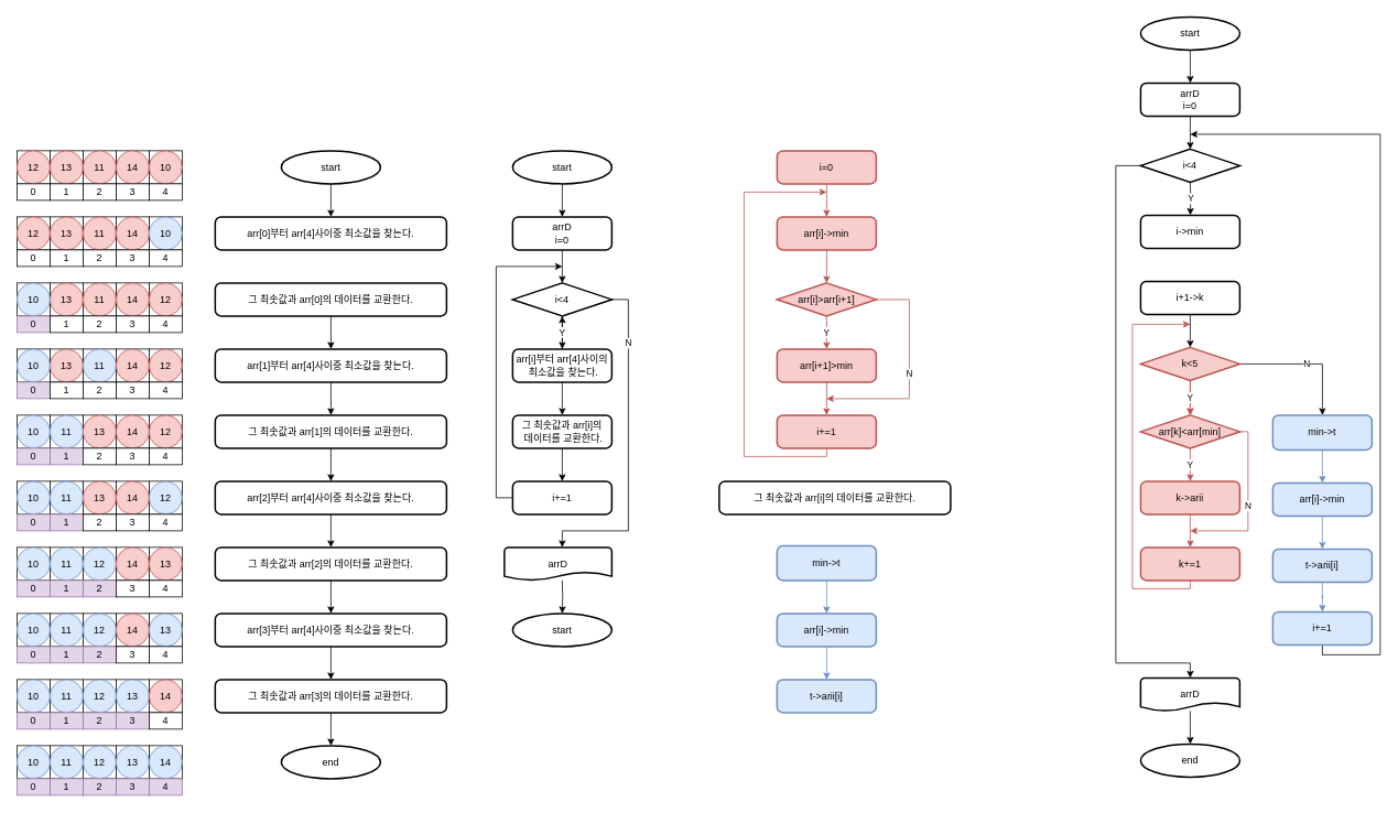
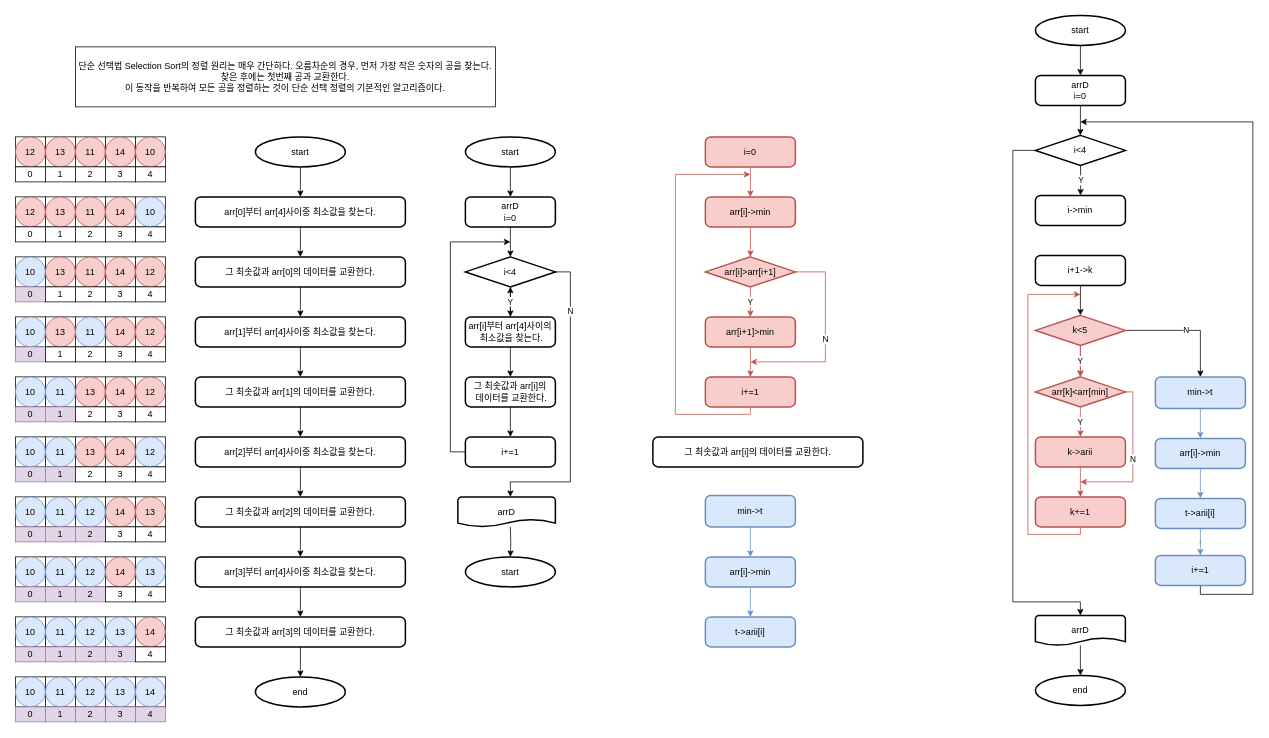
+ <mxCell id="17" value="단순 선택법 Selection Sort의 정렬 원리는 매우 간단하다. 오름차순의 경우, 먼저 가장 작은 숫자의 공을 찾는다. 찾은 후에는 첫번째 공과 교환한다.&lt;br&gt;이 동작을 반복하여 모든 공을 정렬하는 것이 단순 선택 정렬의 기본적인 알고리즘이다." style="rounded=0;whiteSpace=wrap;html=1;" parent="1" vertex="1"><mxGeometry x="100" y="62" width="560" height="80" as="geometry" /></mxCell>
+ <mxCell id="155" value="" style="edgeStyle=orthogonalEdgeStyle;rounded=0;orthogonalLoop=1;jettySize=auto;html=1;" parent="1" source="156" target="158" edge="1"><mxGeometry relative="1" as="geometry" /></mxCell>
